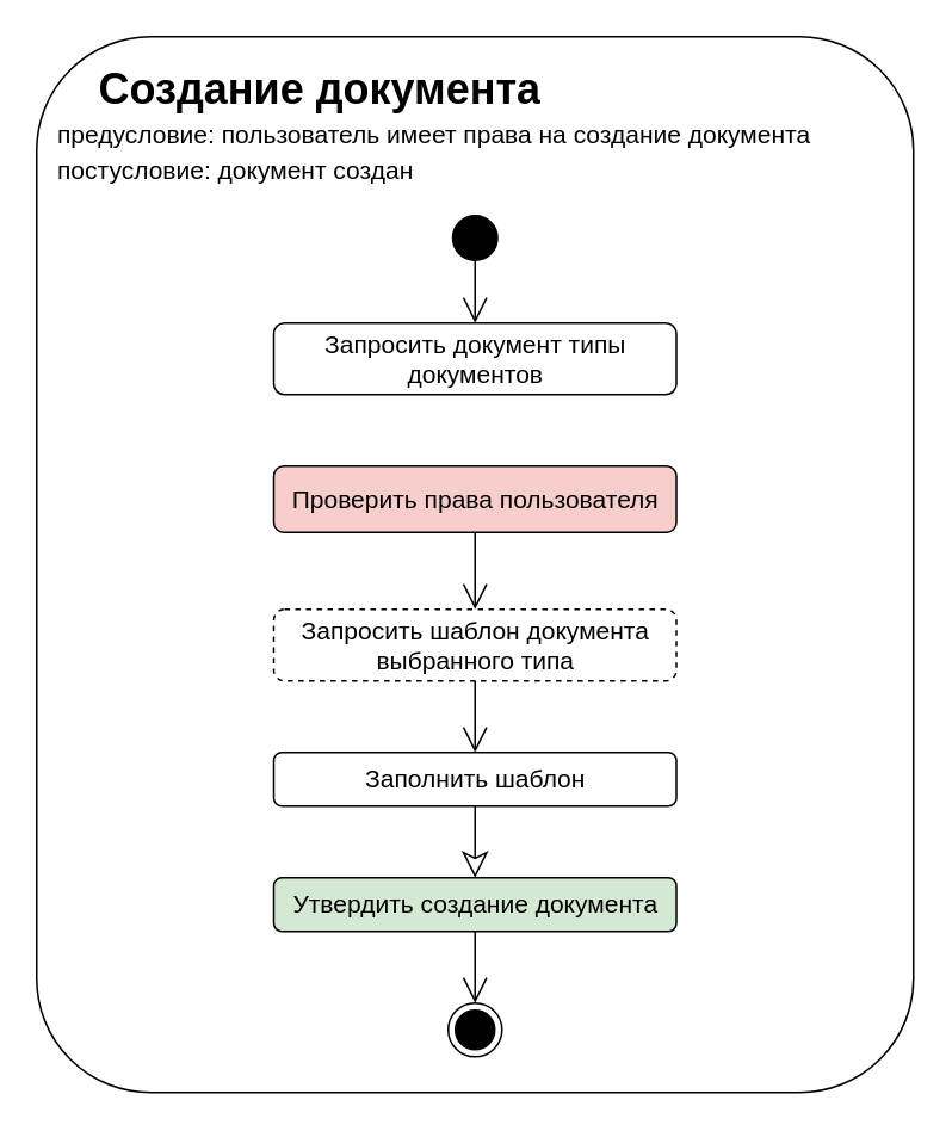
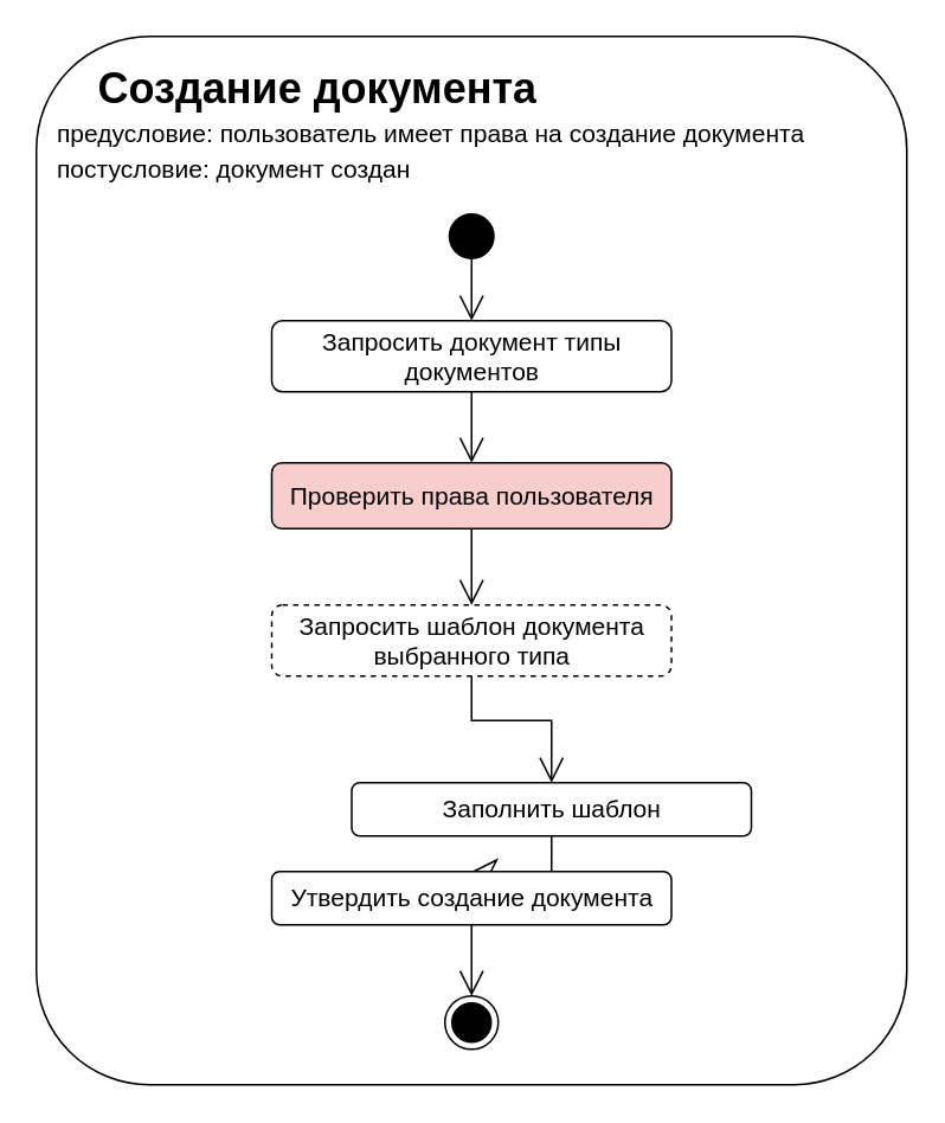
+ <mxCell id="8" style="edgeStyle=orthogonalEdgeStyle;rounded=0;orthogonalLoop=1;jettySize=auto;html=1;fontSize=14;endArrow=open;endFill=0;startSize=6;endSize=12;strokeColor=#000000;" edge="1" parent="1" source="9" target="11"><mxGeometry relative="1" as="geometry" /></mxCell>
- <mxCell id="15" value="Заполнить шаблон" style="rounded=1;whiteSpace=wrap;html=1;fontSize=14;strokeColor=#000000;align=center;" vertex="1" parent="1"><mxGeometry x="152.5" y="420" width="225" height="30" as="geometry" /></mxCell>
+ <mxCell id="15" value="Заполнить шаблон" style="rounded=1;whiteSpace=wrap;html=1;fontSize=14;strokeColor=#000000;align=center;" vertex="1" parent="1"><mxGeometry x="197.5" y="440" width="225" height="30" as="geometry" /></mxCell>
- <mxCell id="17" value="Утвердить создание документа" style="rounded=1;whiteSpace=wrap;html=1;fontSize=14;strokeColor=#000000;align=center;fillColor=#d5e8d4;" vertex="1" parent="1"><mxGeometry x="152.5" y="490" width="225" height="30" as="geometry" /></mxCell>
+ <mxCell id="17" value="Утвердить создание документа" style="rounded=1;whiteSpace=wrap;html=1;fontSize=14;strokeColor=#000000;align=center;" vertex="1" parent="1"><mxGeometry x="152.5" y="490" width="225" height="30" as="geometry" /></mxCell>
